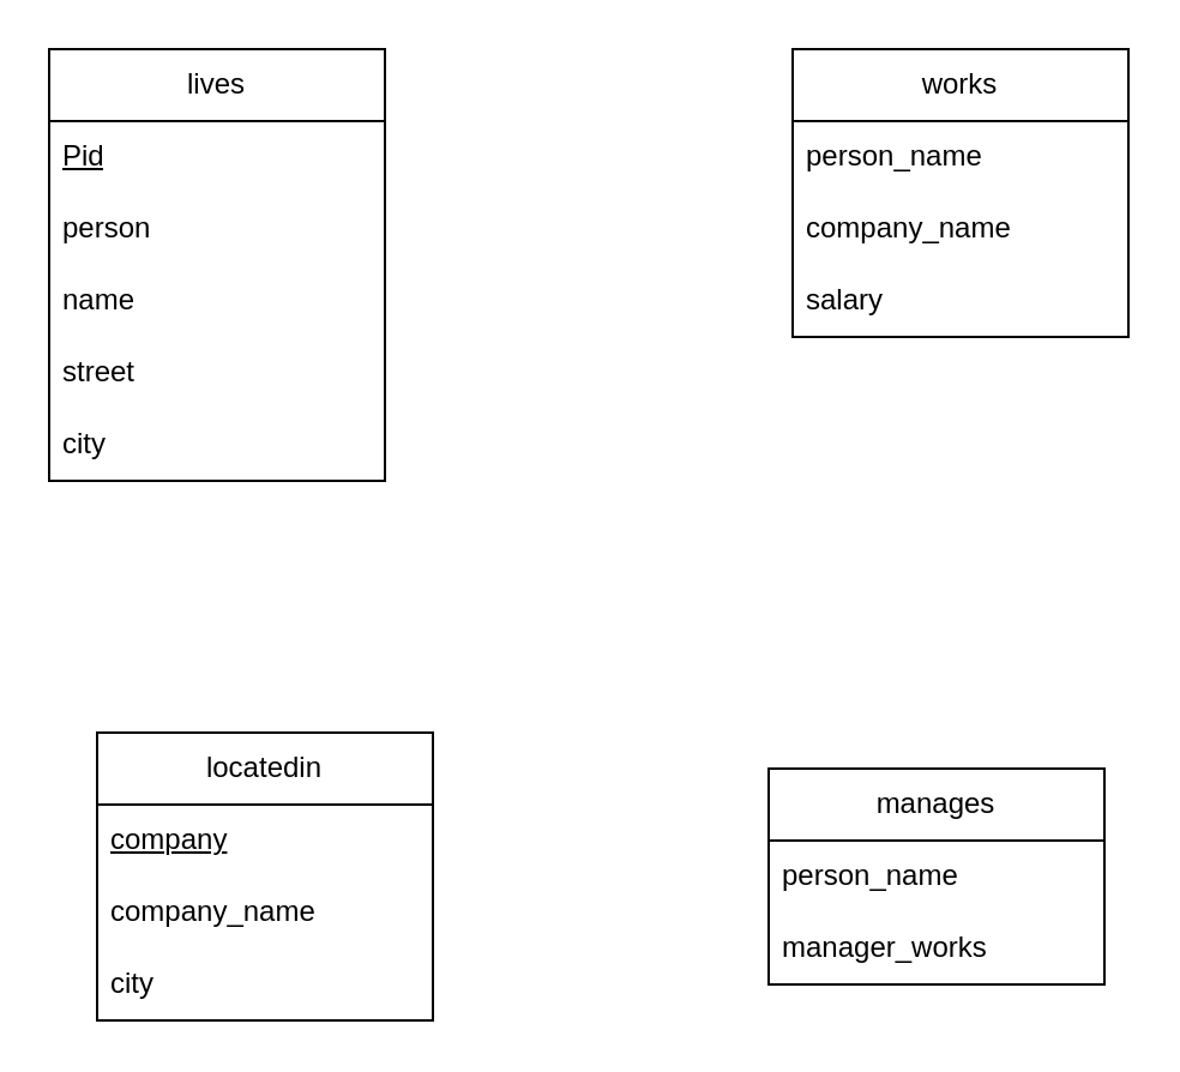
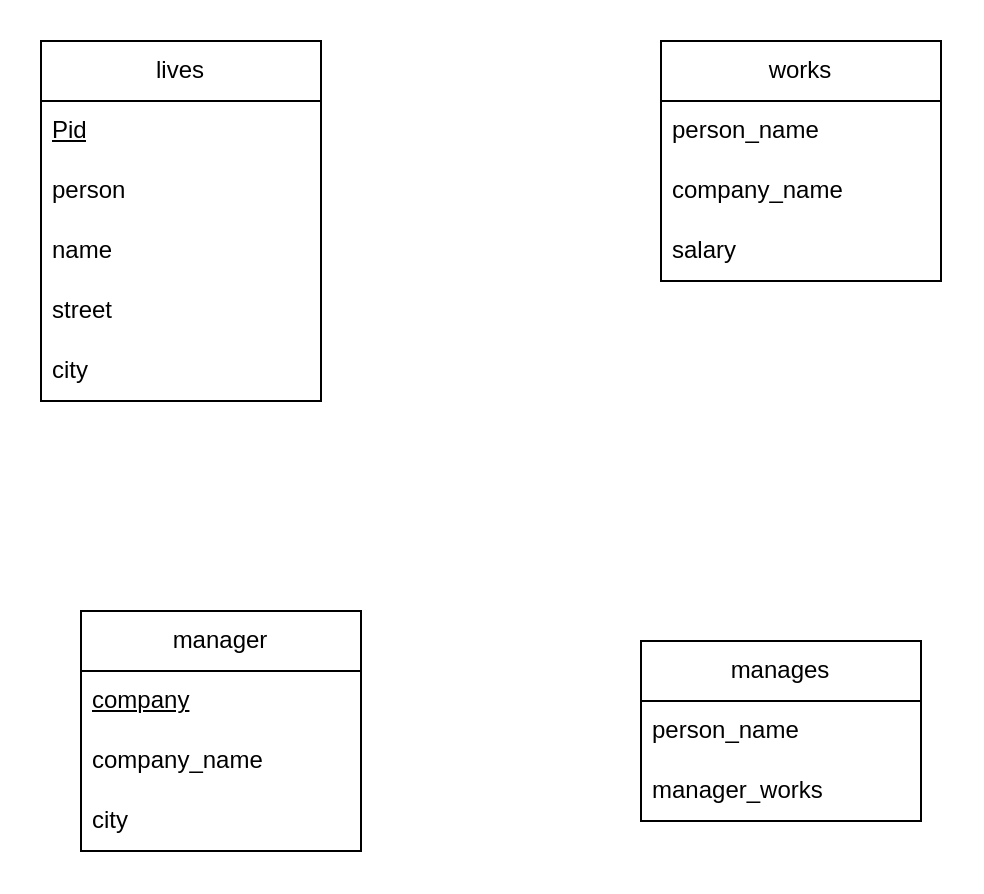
- <mxCell id="12" value="locatedin" style="swimlane;fontStyle=0;childLayout=stackLayout;horizontal=1;startSize=30;horizontalStack=0;resizeParent=1;resizeParentMax=0;resizeLast=0;collapsible=1;marginBottom=0;whiteSpace=wrap;html=1;" vertex="1" parent="1"><mxGeometry x="40" y="305" width="140" height="120" as="geometry" /></mxCell>
+ <mxCell id="12" value="manager" style="swimlane;fontStyle=0;childLayout=stackLayout;horizontal=1;startSize=30;horizontalStack=0;resizeParent=1;resizeParentMax=0;resizeLast=0;collapsible=1;marginBottom=0;whiteSpace=wrap;html=1;" vertex="1" parent="1"><mxGeometry x="40" y="305" width="140" height="120" as="geometry" /></mxCell>
